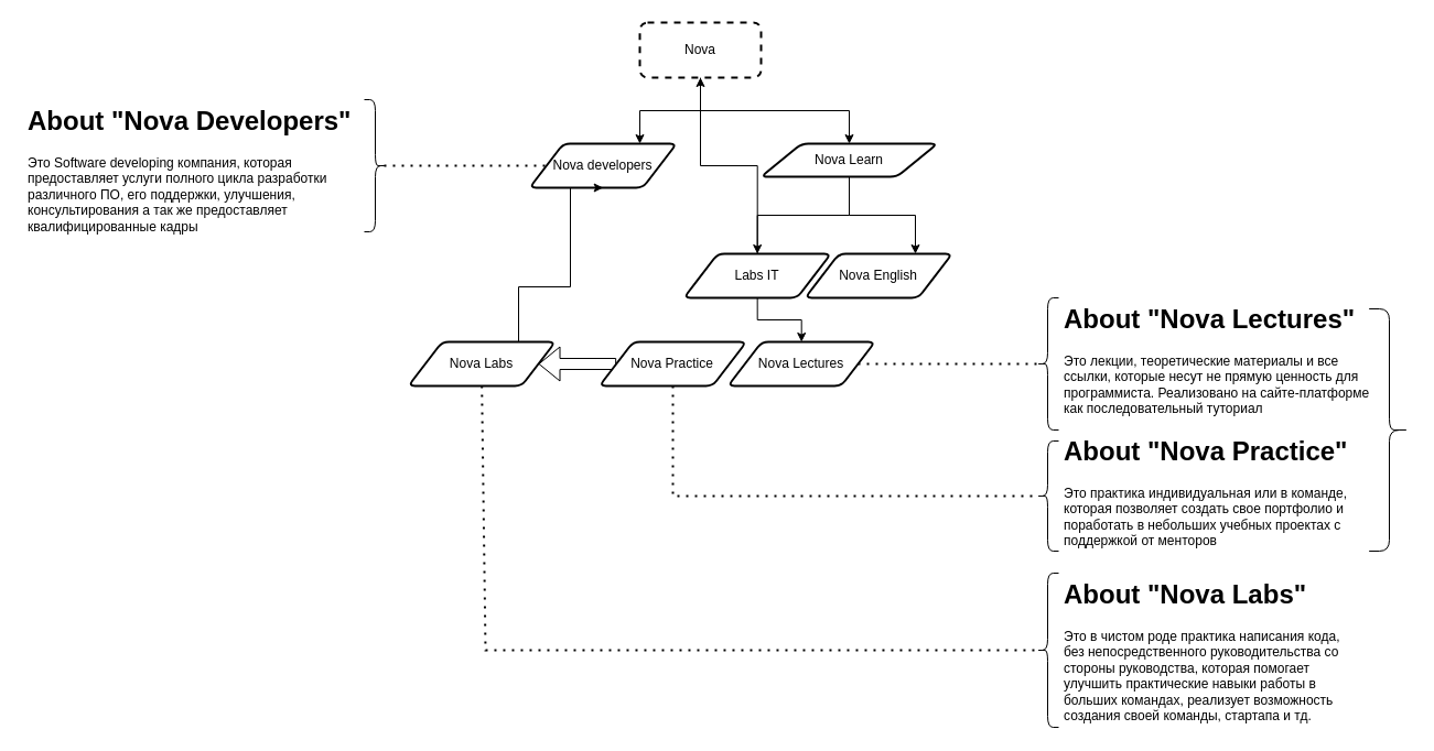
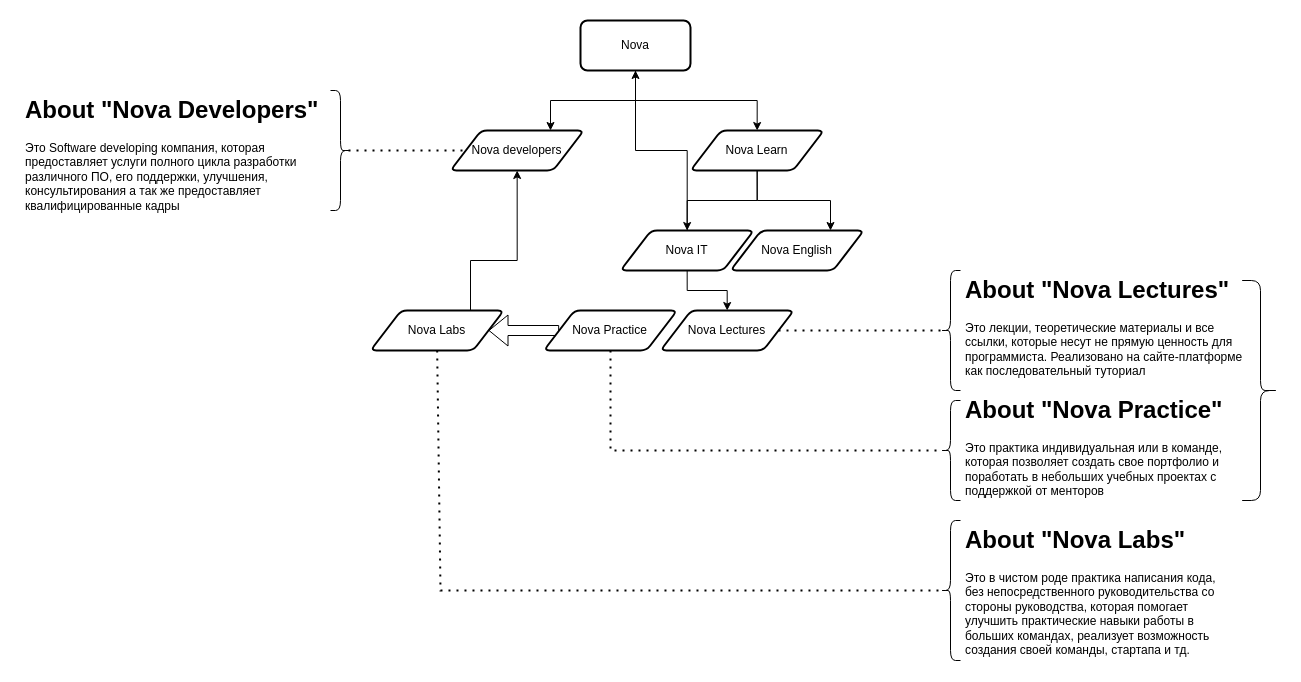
- <mxCell id="4" value="Nova" style="rounded=1;whiteSpace=wrap;html=1;absoluteArcSize=1;arcSize=14;strokeWidth=2;dashed=1;" vertex="1" parent="1"><mxGeometry x="580" y="20" width="110" height="50" as="geometry" /></mxCell>
+ <mxCell id="4" value="Nova" style="rounded=1;whiteSpace=wrap;html=1;absoluteArcSize=1;arcSize=14;strokeWidth=2;" vertex="1" parent="1"><mxGeometry x="580" y="20" width="110" height="50" as="geometry" /></mxCell>
- <mxCell id="8" value="Nova Learn" style="shape=parallelogram;html=1;strokeWidth=2;perimeter=parallelogramPerimeter;whiteSpace=wrap;rounded=1;arcSize=12;size=0.23;" vertex="1" parent="1"><mxGeometry x="690" y="130" width="160" height="30" as="geometry" /></mxCell>
+ <mxCell id="8" value="Nova Learn" style="shape=parallelogram;html=1;strokeWidth=2;perimeter=parallelogramPerimeter;whiteSpace=wrap;rounded=1;arcSize=12;size=0.23;" vertex="1" parent="1"><mxGeometry x="690" y="130" width="133.33" height="40" as="geometry" /></mxCell>
- <mxCell id="5" value="Nova developers" style="shape=parallelogram;html=1;strokeWidth=2;perimeter=parallelogramPerimeter;whiteSpace=wrap;rounded=1;arcSize=12;size=0.23;" vertex="1" parent="1"><mxGeometry x="480" y="130" width="133.33" height="40" as="geometry" /></mxCell>
+ <mxCell id="5" value="Nova developers" style="shape=parallelogram;html=1;strokeWidth=2;perimeter=parallelogramPerimeter;whiteSpace=wrap;rounded=1;arcSize=12;size=0.23;" vertex="1" parent="1"><mxGeometry x="450" y="130" width="133.33" height="40" as="geometry" /></mxCell>
- <mxCell id="10" value="Labs IT" style="shape=parallelogram;html=1;strokeWidth=2;perimeter=parallelogramPerimeter;whiteSpace=wrap;rounded=1;arcSize=12;size=0.23;" vertex="1" parent="1"><mxGeometry x="620" y="230" width="133.33" height="40" as="geometry" /></mxCell>
+ <mxCell id="10" value="Nova IT" style="shape=parallelogram;html=1;strokeWidth=2;perimeter=parallelogramPerimeter;whiteSpace=wrap;rounded=1;arcSize=12;size=0.23;" vertex="1" parent="1"><mxGeometry x="620" y="230" width="133.33" height="40" as="geometry" /></mxCell>
